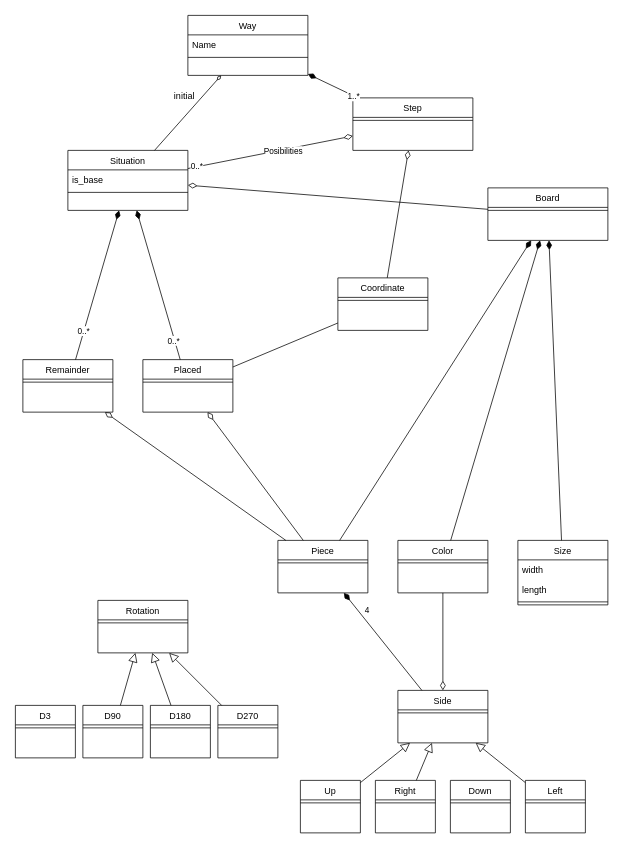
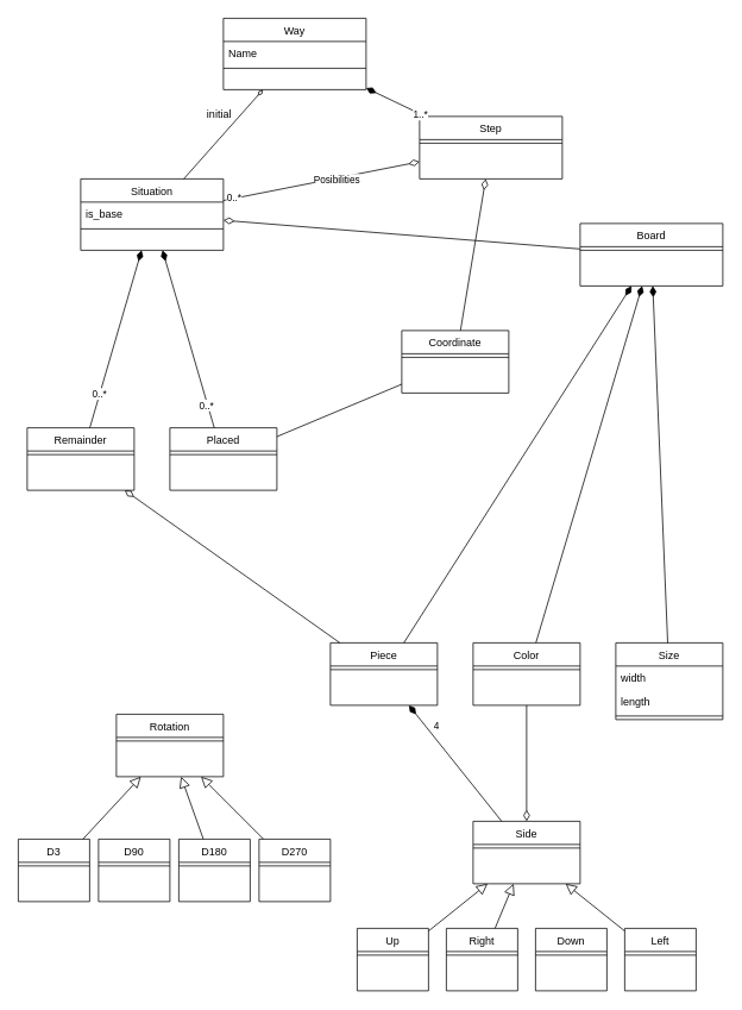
- <mxCell id="54" value="" style="endArrow=diamondThin;endSize=10;endFill=0;shadow=0;strokeWidth=1;rounded=0;elbow=vertical;" parent="1" source="20" target="45" edge="1"><mxGeometry width="160" relative="1" as="geometry"><mxPoint x="690" y="535" as="sourcePoint" /><mxPoint x="330" y="415" as="targetPoint" /></mxGeometry></mxCell>
+ <mxCell id="71" value="" style="endArrow=block;endSize=10;endFill=0;shadow=0;strokeWidth=1;rounded=0;elbow=vertical;" parent="1" source="63" target="61" edge="1"><mxGeometry width="160" relative="1" as="geometry"><mxPoint x="480" y="1043" as="sourcePoint" /><mxPoint x="546.25" y="990" as="targetPoint" /></mxGeometry></mxCell>
- <mxCell id="72" value="" style="endArrow=block;endSize=10;endFill=0;shadow=0;strokeWidth=1;rounded=0;elbow=vertical;" parent="1" source="65" target="61" edge="1"><mxGeometry width="160" relative="1" as="geometry"><mxPoint x="72.5" y="940" as="sourcePoint" /><mxPoint x="97.5" y="870" as="targetPoint" /></mxGeometry></mxCell>
